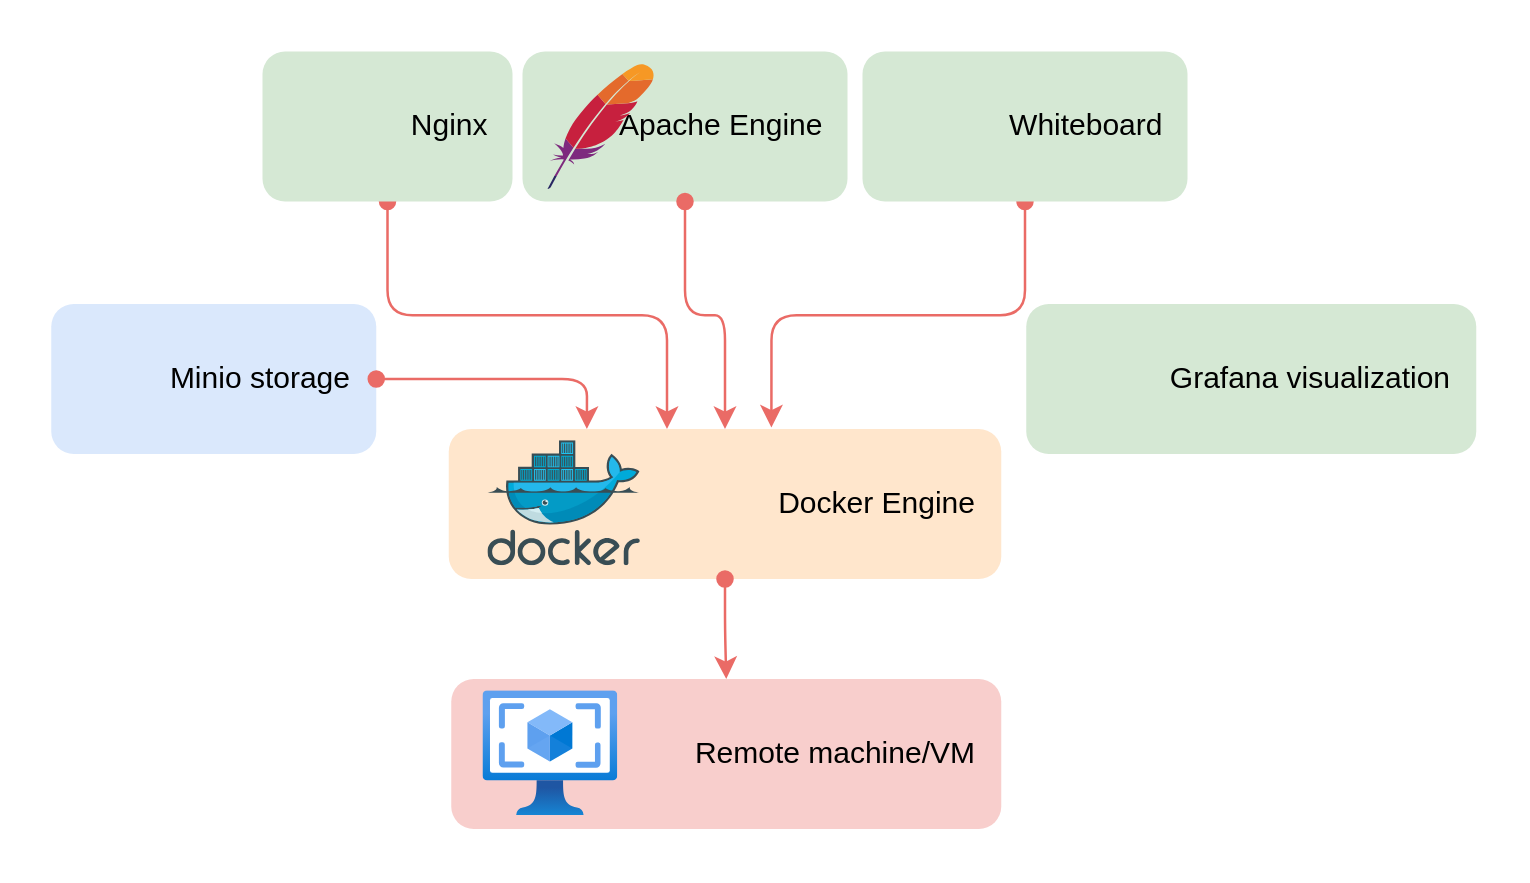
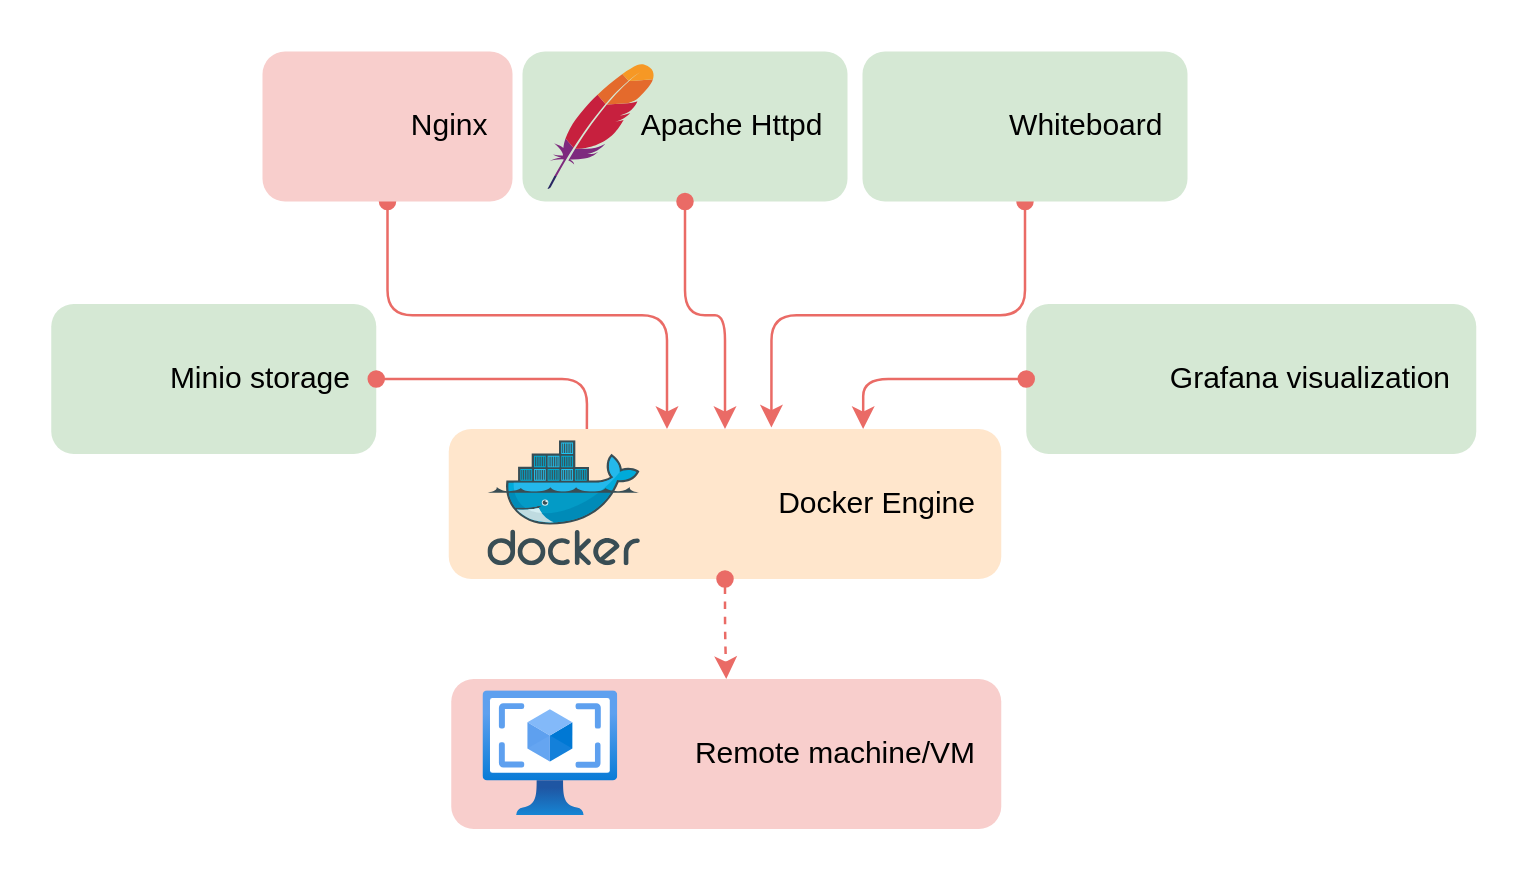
- <mxCell id="13" value="Nginx" style="rounded=1;whiteSpace=wrap;html=1;fillColor=#d5e8d4;strokeColor=none;align=right;spacing=0;spacingRight=10;" vertex="1" parent="12"><mxGeometry width="100" height="60" as="geometry" /></mxCell>
+ <mxCell id="13" value="Nginx" style="rounded=1;whiteSpace=wrap;html=1;fillColor=#f8cecc;strokeColor=none;align=right;spacing=0;spacingRight=10;" vertex="1" parent="12"><mxGeometry width="100" height="60" as="geometry" /></mxCell>
- <mxCell id="10" value="Apache Engine" style="rounded=1;whiteSpace=wrap;html=1;fillColor=#d5e8d4;strokeColor=none;align=right;spacing=0;spacingRight=10;" vertex="1" parent="9"><mxGeometry width="130" height="60" as="geometry" /></mxCell>
+ <mxCell id="10" value="Apache Httpd" style="rounded=1;whiteSpace=wrap;html=1;fillColor=#d5e8d4;strokeColor=none;align=right;spacing=0;spacingRight=10;" vertex="1" parent="9"><mxGeometry width="130" height="60" as="geometry" /></mxCell>
- <mxCell id="19" value="Minio storage" style="rounded=1;whiteSpace=wrap;html=1;fillColor=#dae8fc;strokeColor=none;align=right;spacing=0;spacingRight=10;container=0;" vertex="1" parent="18"><mxGeometry width="130" height="60" as="geometry" /></mxCell>
+ <mxCell id="19" value="Minio storage" style="rounded=1;whiteSpace=wrap;html=1;fillColor=#d5e8d4;strokeColor=none;align=right;spacing=0;spacingRight=10;container=0;" vertex="1" parent="18"><mxGeometry width="130" height="60" as="geometry" /></mxCell>
+ <mxCell id="25" style="edgeStyle=orthogonalEdgeStyle;rounded=1;orthogonalLoop=1;jettySize=auto;html=1;entryX=0.75;entryY=0;entryDx=0;entryDy=0;startArrow=oval;startFill=1;strokeColor=#EA6B66;" edge="1" parent="1" source="22" target="4"><mxGeometry relative="1" as="geometry" /></mxCell>
- <mxCell id="26" style="edgeStyle=orthogonalEdgeStyle;rounded=1;orthogonalLoop=1;jettySize=auto;html=1;entryX=0.25;entryY=0;entryDx=0;entryDy=0;startArrow=oval;startFill=1;strokeColor=#EA6B66;" edge="1" parent="1" source="19" target="4"><mxGeometry relative="1" as="geometry" /></mxCell>
+ <mxCell id="26" style="edgeStyle=orthogonalEdgeStyle;rounded=1;orthogonalLoop=1;jettySize=auto;html=1;entryX=0.25;entryY=0;entryDx=0;entryDy=0;startArrow=oval;startFill=1;strokeColor=#EA6B66;endArrow=none;" edge="1" parent="1" source="19" target="4"><mxGeometry relative="1" as="geometry" /></mxCell>
- <mxCell id="7" style="edgeStyle=orthogonalEdgeStyle;rounded=1;orthogonalLoop=1;jettySize=auto;html=1;entryX=0.5;entryY=0;entryDx=0;entryDy=0;startArrow=oval;startFill=1;strokeColor=#EA6B66;" edge="1" parent="1" source="4" target="2"><mxGeometry relative="1" as="geometry" /></mxCell>
+ <mxCell id="7" style="edgeStyle=orthogonalEdgeStyle;rounded=1;orthogonalLoop=1;jettySize=auto;html=1;entryX=0.5;entryY=0;entryDx=0;entryDy=0;startArrow=oval;startFill=1;strokeColor=#EA6B66;dashed=1;" edge="1" parent="1" source="4" target="2"><mxGeometry relative="1" as="geometry" /></mxCell>
